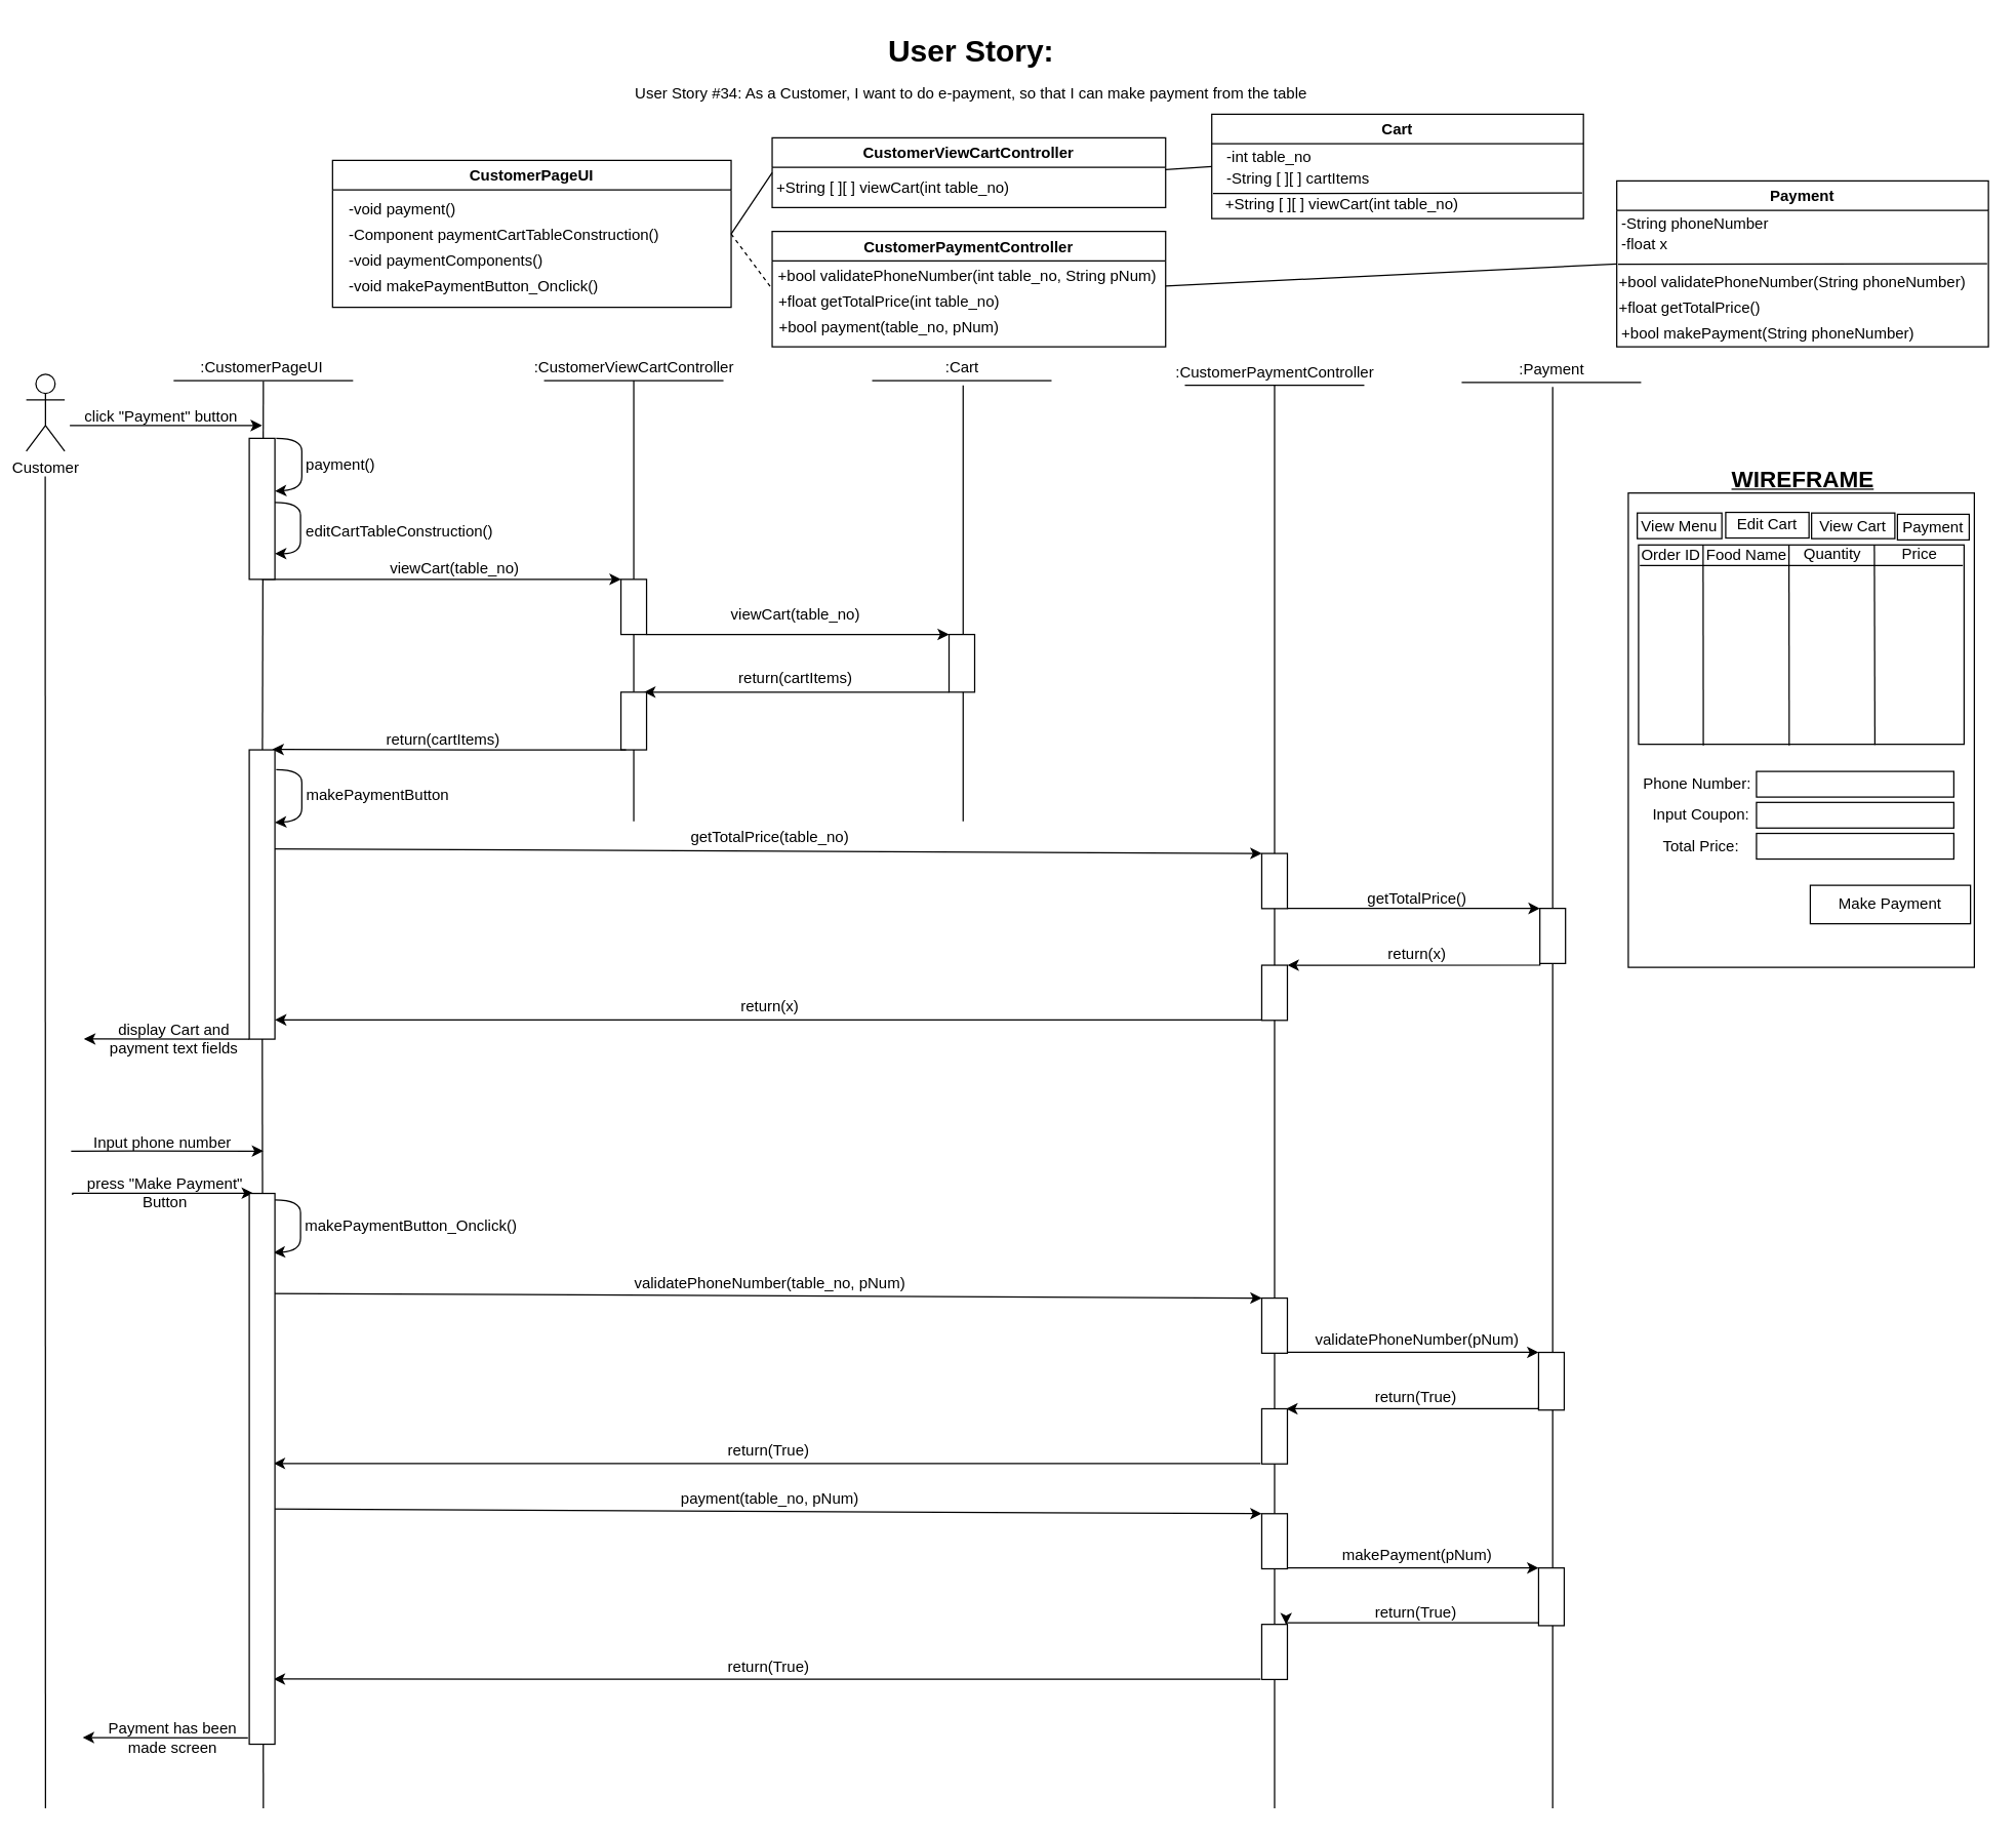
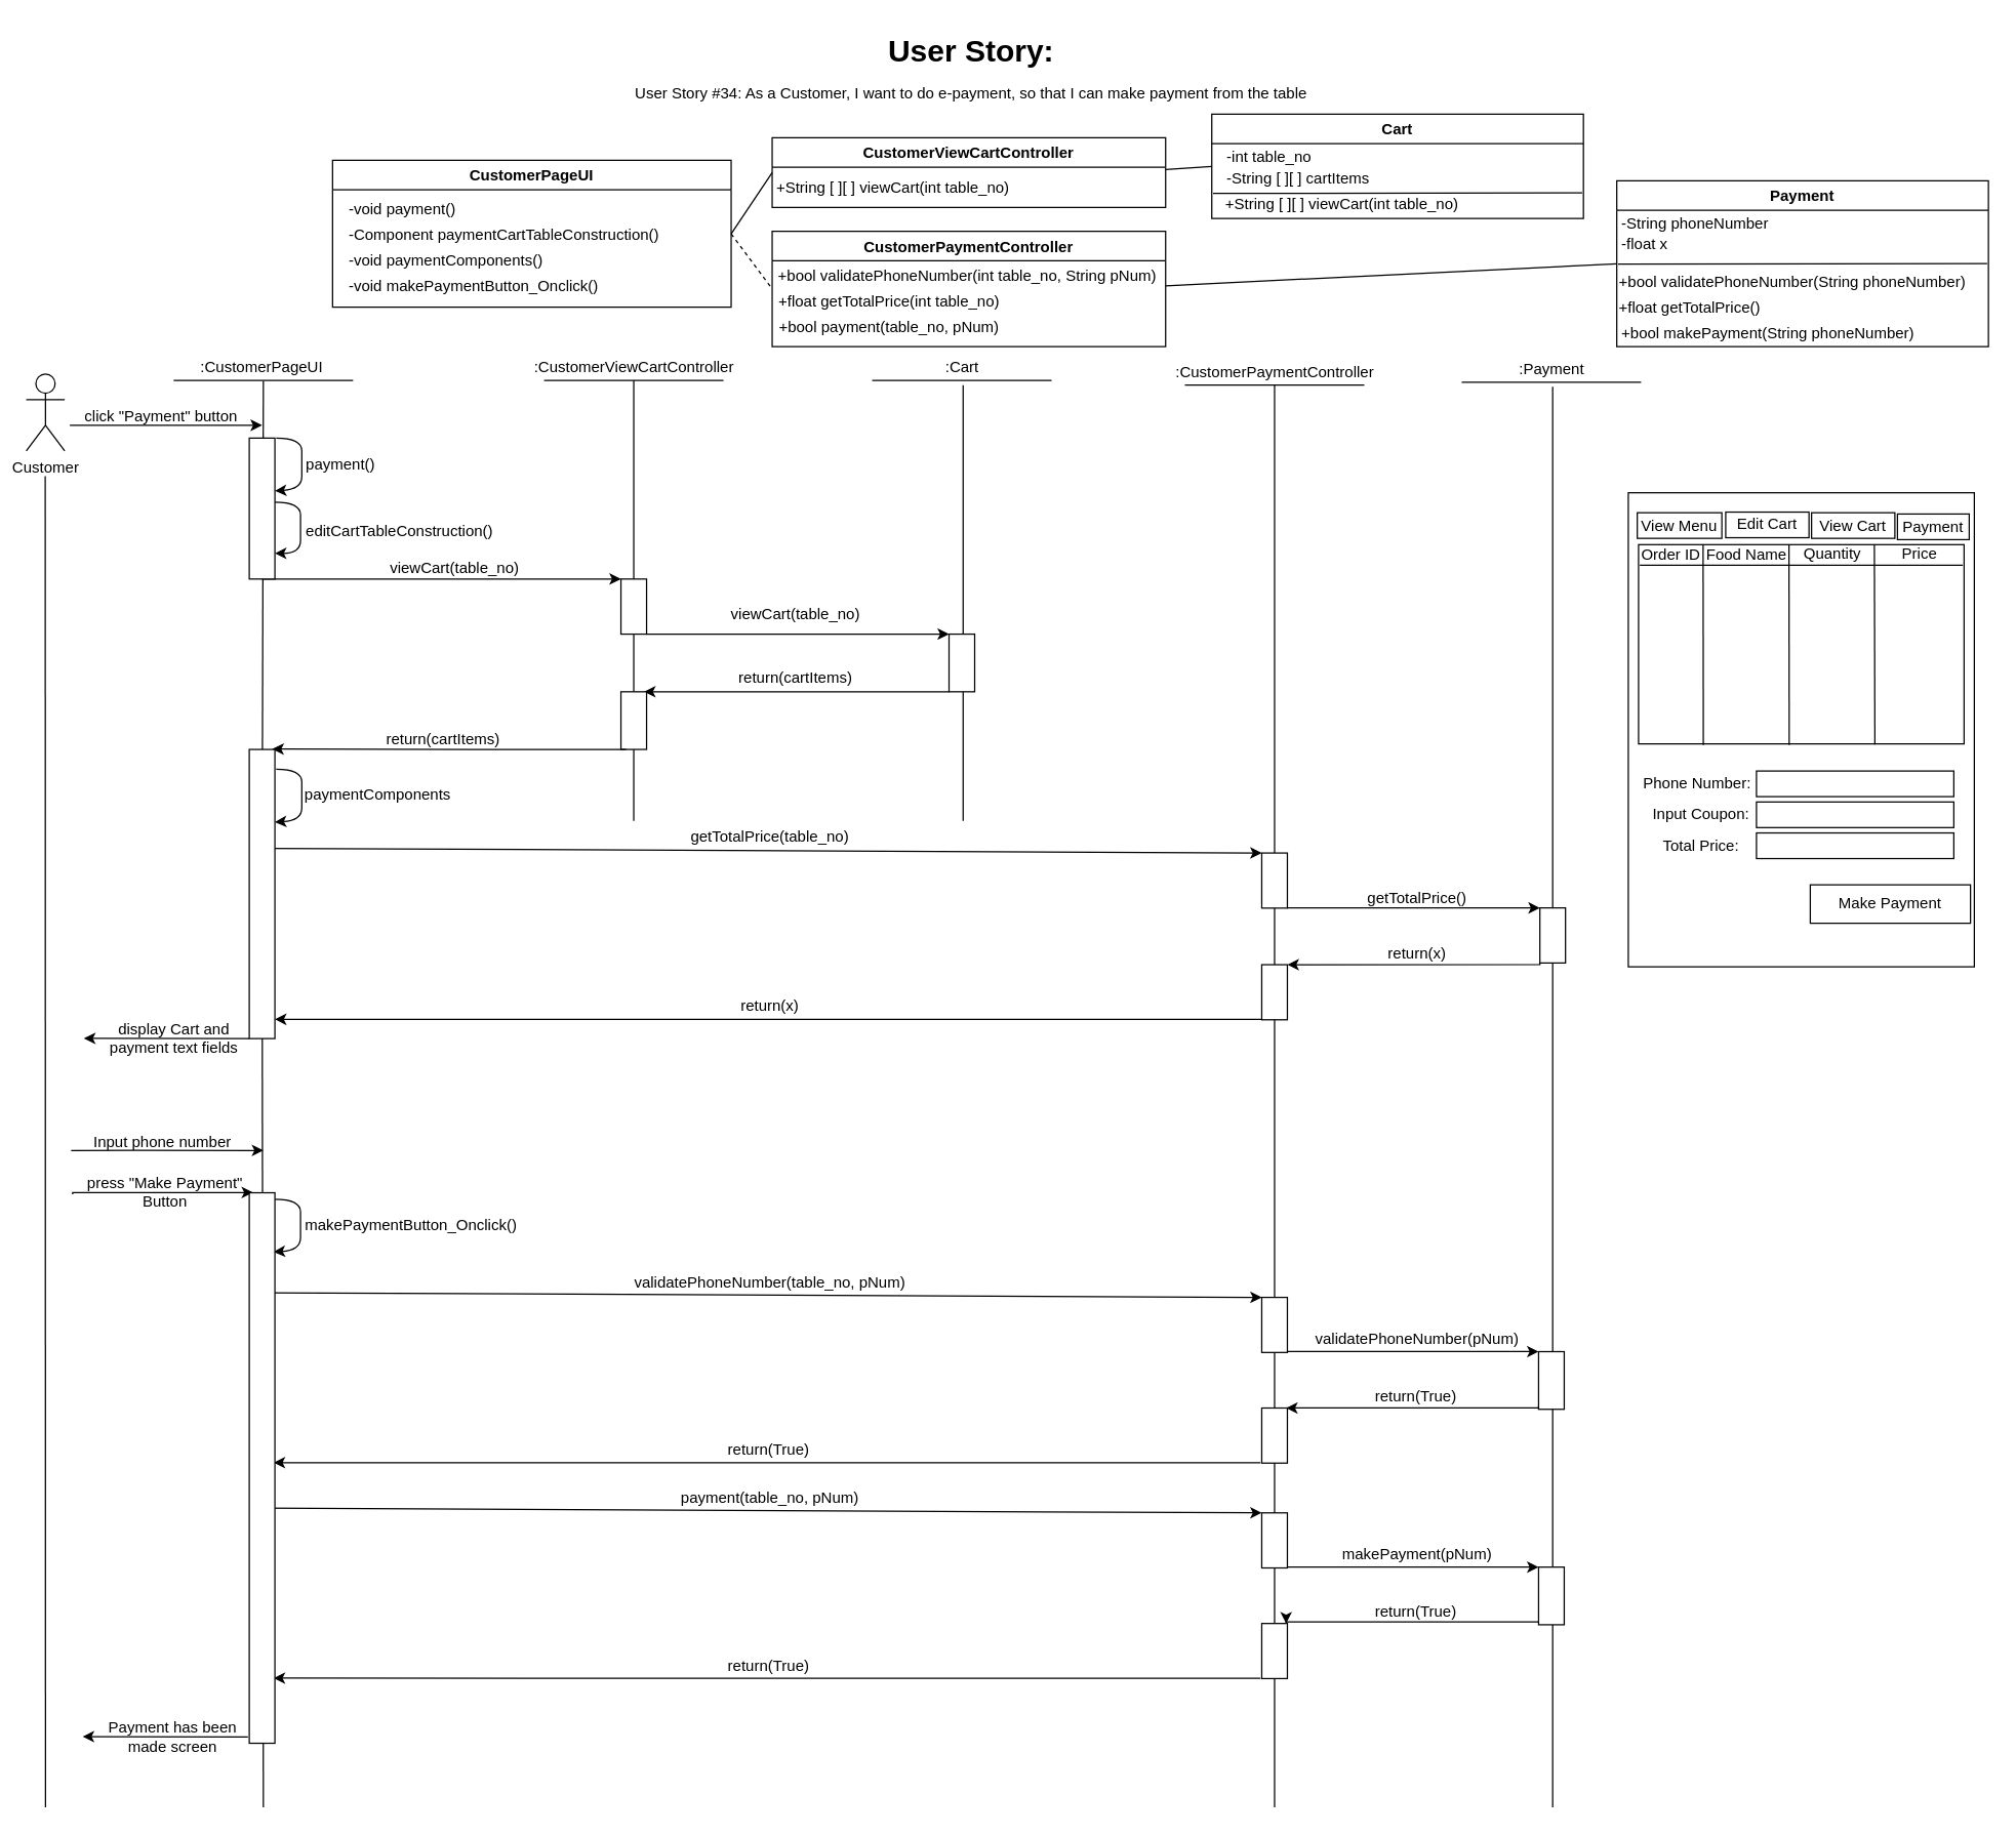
- <mxCell id="36" value="&lt;b&gt;&lt;u&gt;&lt;font style=&quot;font-size: 18px&quot;&gt;WIREFRAME&lt;/font&gt;&lt;/u&gt;&lt;/b&gt;" style="text;html=1;align=center;verticalAlign=middle;resizable=0;points=[];autosize=1;strokeColor=none;fillColor=none;" parent="1" vertex="1"><mxGeometry x="1341" y="364" width="130" height="20" as="geometry" /></mxCell>
- <mxCell id="67" value="&lt;span style=&quot;font-size: 12px&quot;&gt;makePaymentButton&lt;/span&gt;" style="text;html=1;align=center;verticalAlign=middle;resizable=0;points=[];autosize=1;strokeColor=none;fillColor=none;fontSize=16;" parent="1" vertex="1"><mxGeometry x="229" y="603.34" width="130" height="30" as="geometry" /></mxCell>
+ <mxCell id="67" value="&lt;span style=&quot;font-size: 12px&quot;&gt;paymentComponents&lt;/span&gt;" style="text;html=1;align=center;verticalAlign=middle;resizable=0;points=[];autosize=1;strokeColor=none;fillColor=none;fontSize=16;" parent="1" vertex="1"><mxGeometry x="229" y="603.34" width="130" height="30" as="geometry" /></mxCell>
